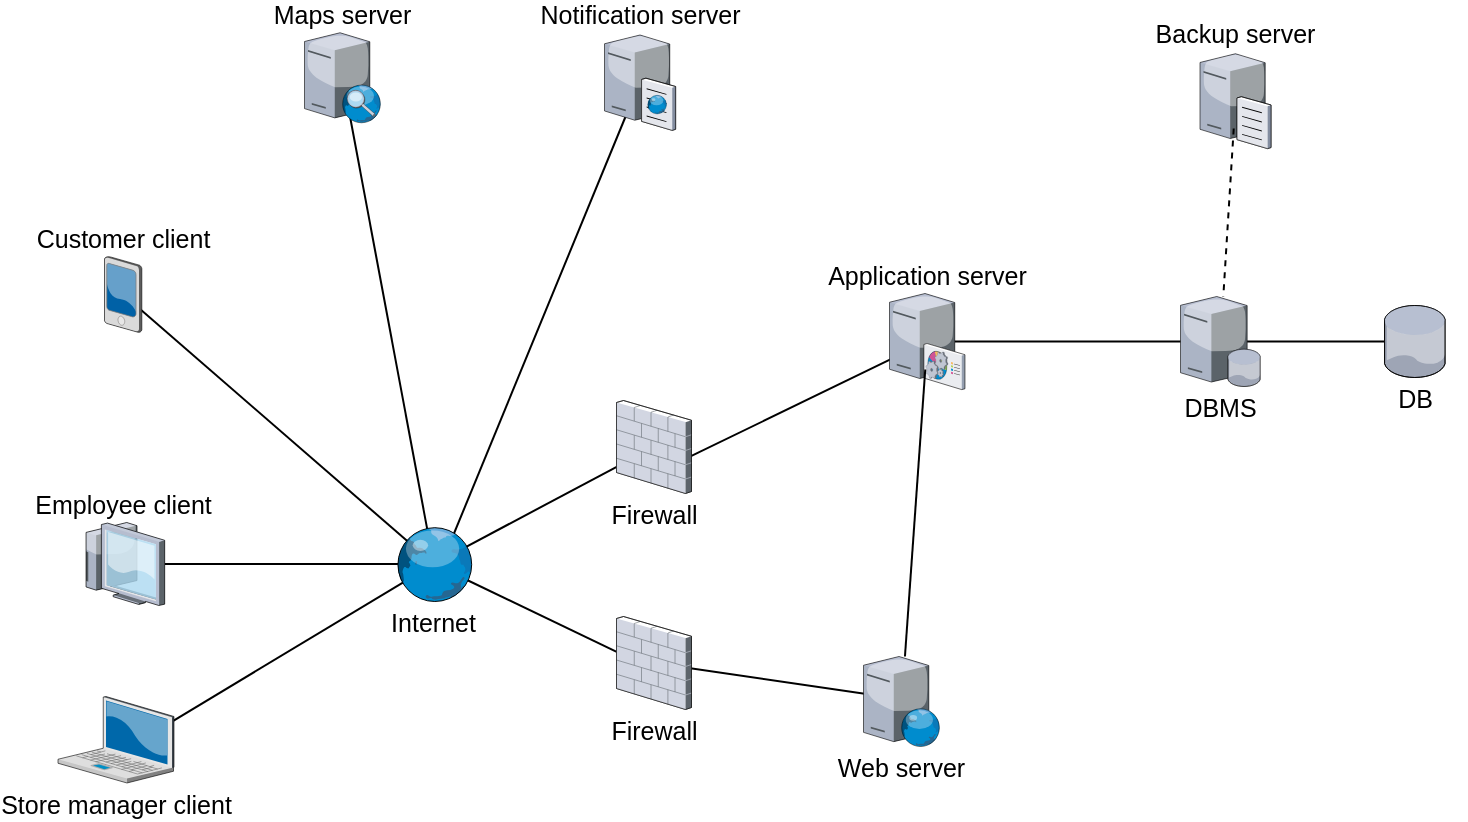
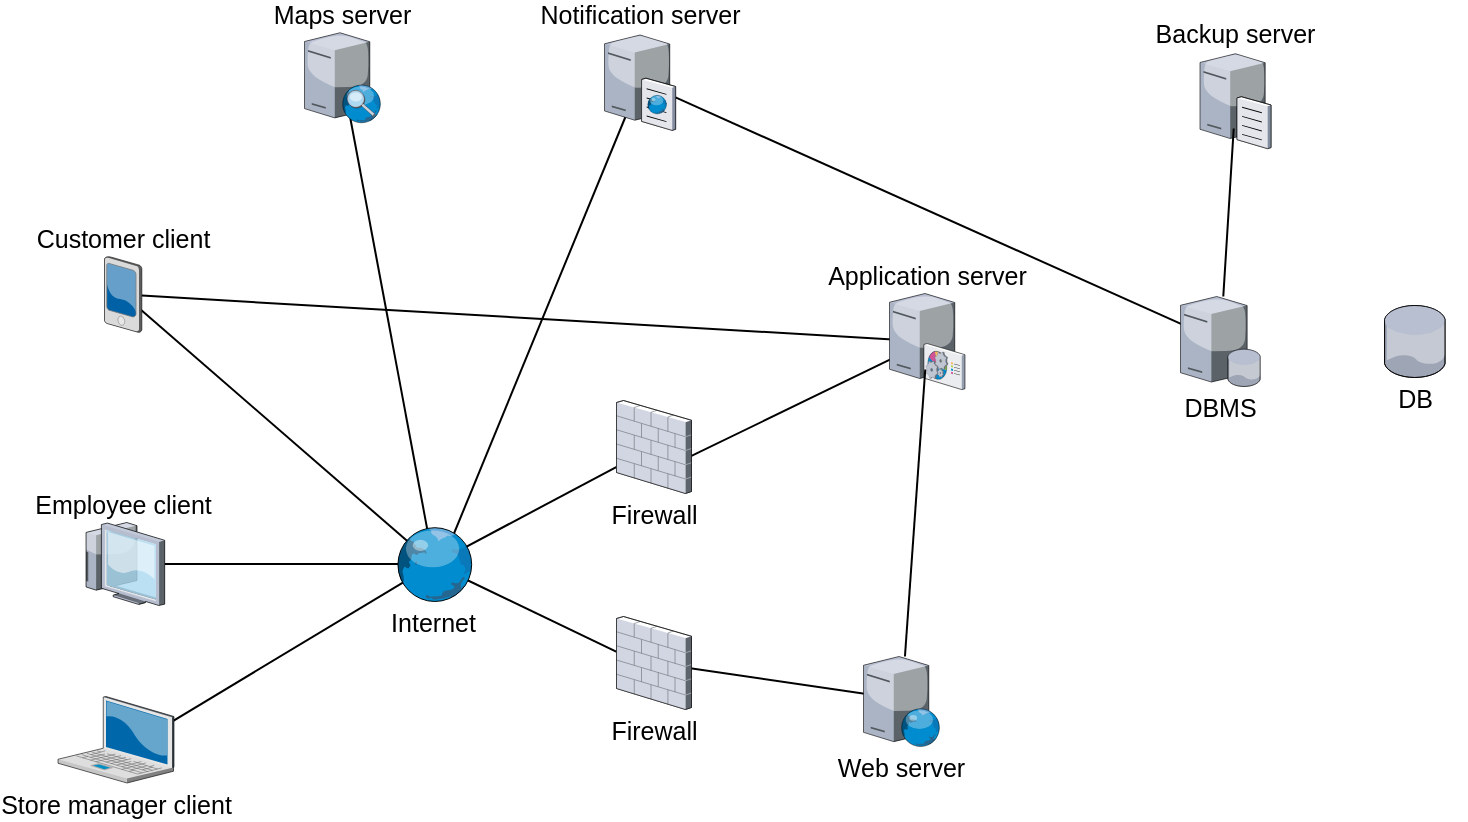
- <mxCell id="22" style="edgeStyle=none;rounded=0;html=1;startSize=10;endSize=10;jettySize=auto;orthogonalLoop=1;fontSize=14;endArrow=none;endFill=0;strokeWidth=2;jumpSize=0;sourcePerimeterSpacing=-20;dashed=1;" edge="1" parent="1" source="21" target="10"><mxGeometry relative="1" as="geometry"><mxPoint x="1213" y="339" as="sourcePoint" /><mxPoint x="1357" y="339" as="targetPoint" /></mxGeometry></mxCell>
+ <mxCell id="22" style="edgeStyle=none;rounded=0;html=1;startSize=10;endSize=10;jettySize=auto;orthogonalLoop=1;fontSize=14;endArrow=none;endFill=0;strokeWidth=2;jumpSize=0;sourcePerimeterSpacing=-20;" edge="1" parent="1" source="21" target="10"><mxGeometry relative="1" as="geometry"><mxPoint x="1213" y="339" as="sourcePoint" /><mxPoint x="1357" y="339" as="targetPoint" /></mxGeometry></mxCell>
- <mxCell id="18" style="edgeStyle=none;rounded=0;html=1;startSize=10;endSize=10;jettySize=auto;orthogonalLoop=1;fontSize=14;endArrow=none;endFill=0;strokeWidth=2;jumpSize=0;sourcePerimeterSpacing=-20;" edge="1" parent="1" source="19" target="10"><mxGeometry relative="1" as="geometry"><mxPoint x="1177" y="481" as="sourcePoint" /><mxPoint x="1321" y="481" as="targetPoint" /></mxGeometry></mxCell>
+ <mxCell id="18" style="edgeStyle=none;rounded=0;html=1;startSize=10;endSize=10;jettySize=auto;orthogonalLoop=1;fontSize=14;endArrow=none;endFill=0;strokeWidth=2;jumpSize=0;sourcePerimeterSpacing=-20;" edge="1" parent="1" source="19" target="6"><mxGeometry relative="1" as="geometry"><mxPoint x="1177" y="481" as="sourcePoint" /><mxPoint x="1321" y="481" as="targetPoint" /></mxGeometry></mxCell>
- <mxCell id="9" style="edgeStyle=none;rounded=0;html=1;startSize=10;endSize=10;jettySize=auto;orthogonalLoop=1;fontSize=14;endArrow=none;endFill=0;strokeWidth=2;jumpSize=0;sourcePerimeterSpacing=-20;" edge="1" parent="1" source="10" target="11"><mxGeometry relative="1" as="geometry"><mxPoint x="1316" y="424" as="sourcePoint" /><mxPoint x="1316" y="498" as="targetPoint" /></mxGeometry></mxCell>
+ <mxCell id="9" style="edgeStyle=none;rounded=0;html=1;startSize=10;endSize=10;jettySize=auto;orthogonalLoop=1;fontSize=14;endArrow=none;endFill=0;strokeWidth=2;jumpSize=0;sourcePerimeterSpacing=-20;" edge="1" parent="1" source="10" target="26"><mxGeometry relative="1" as="geometry"><mxPoint x="1316" y="424" as="sourcePoint" /><mxPoint x="1316" y="498" as="targetPoint" /></mxGeometry></mxCell>
